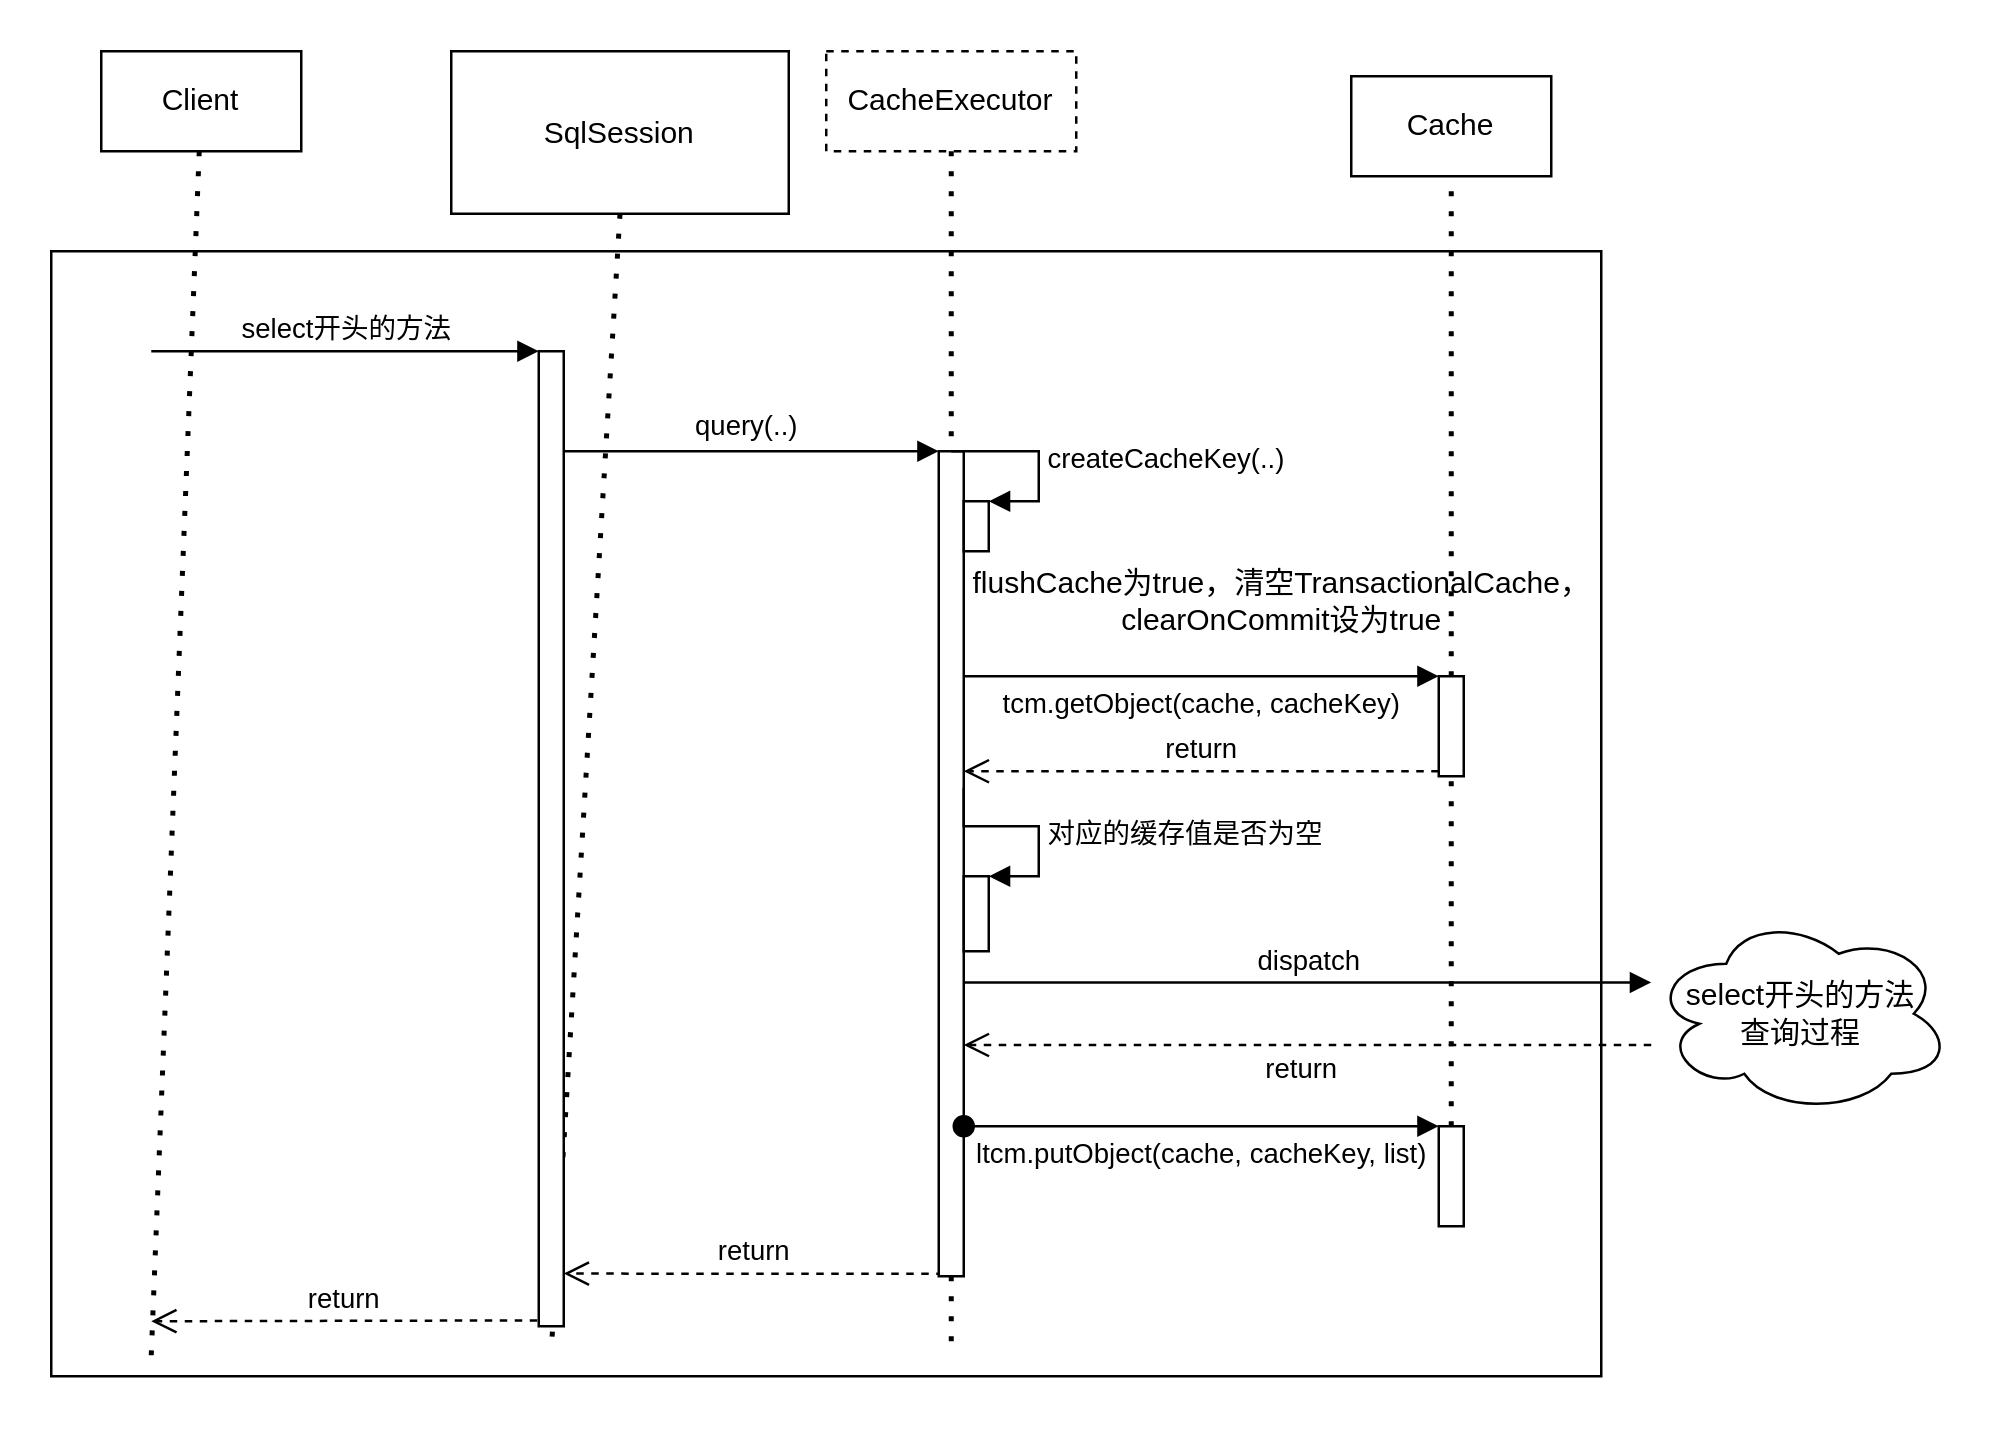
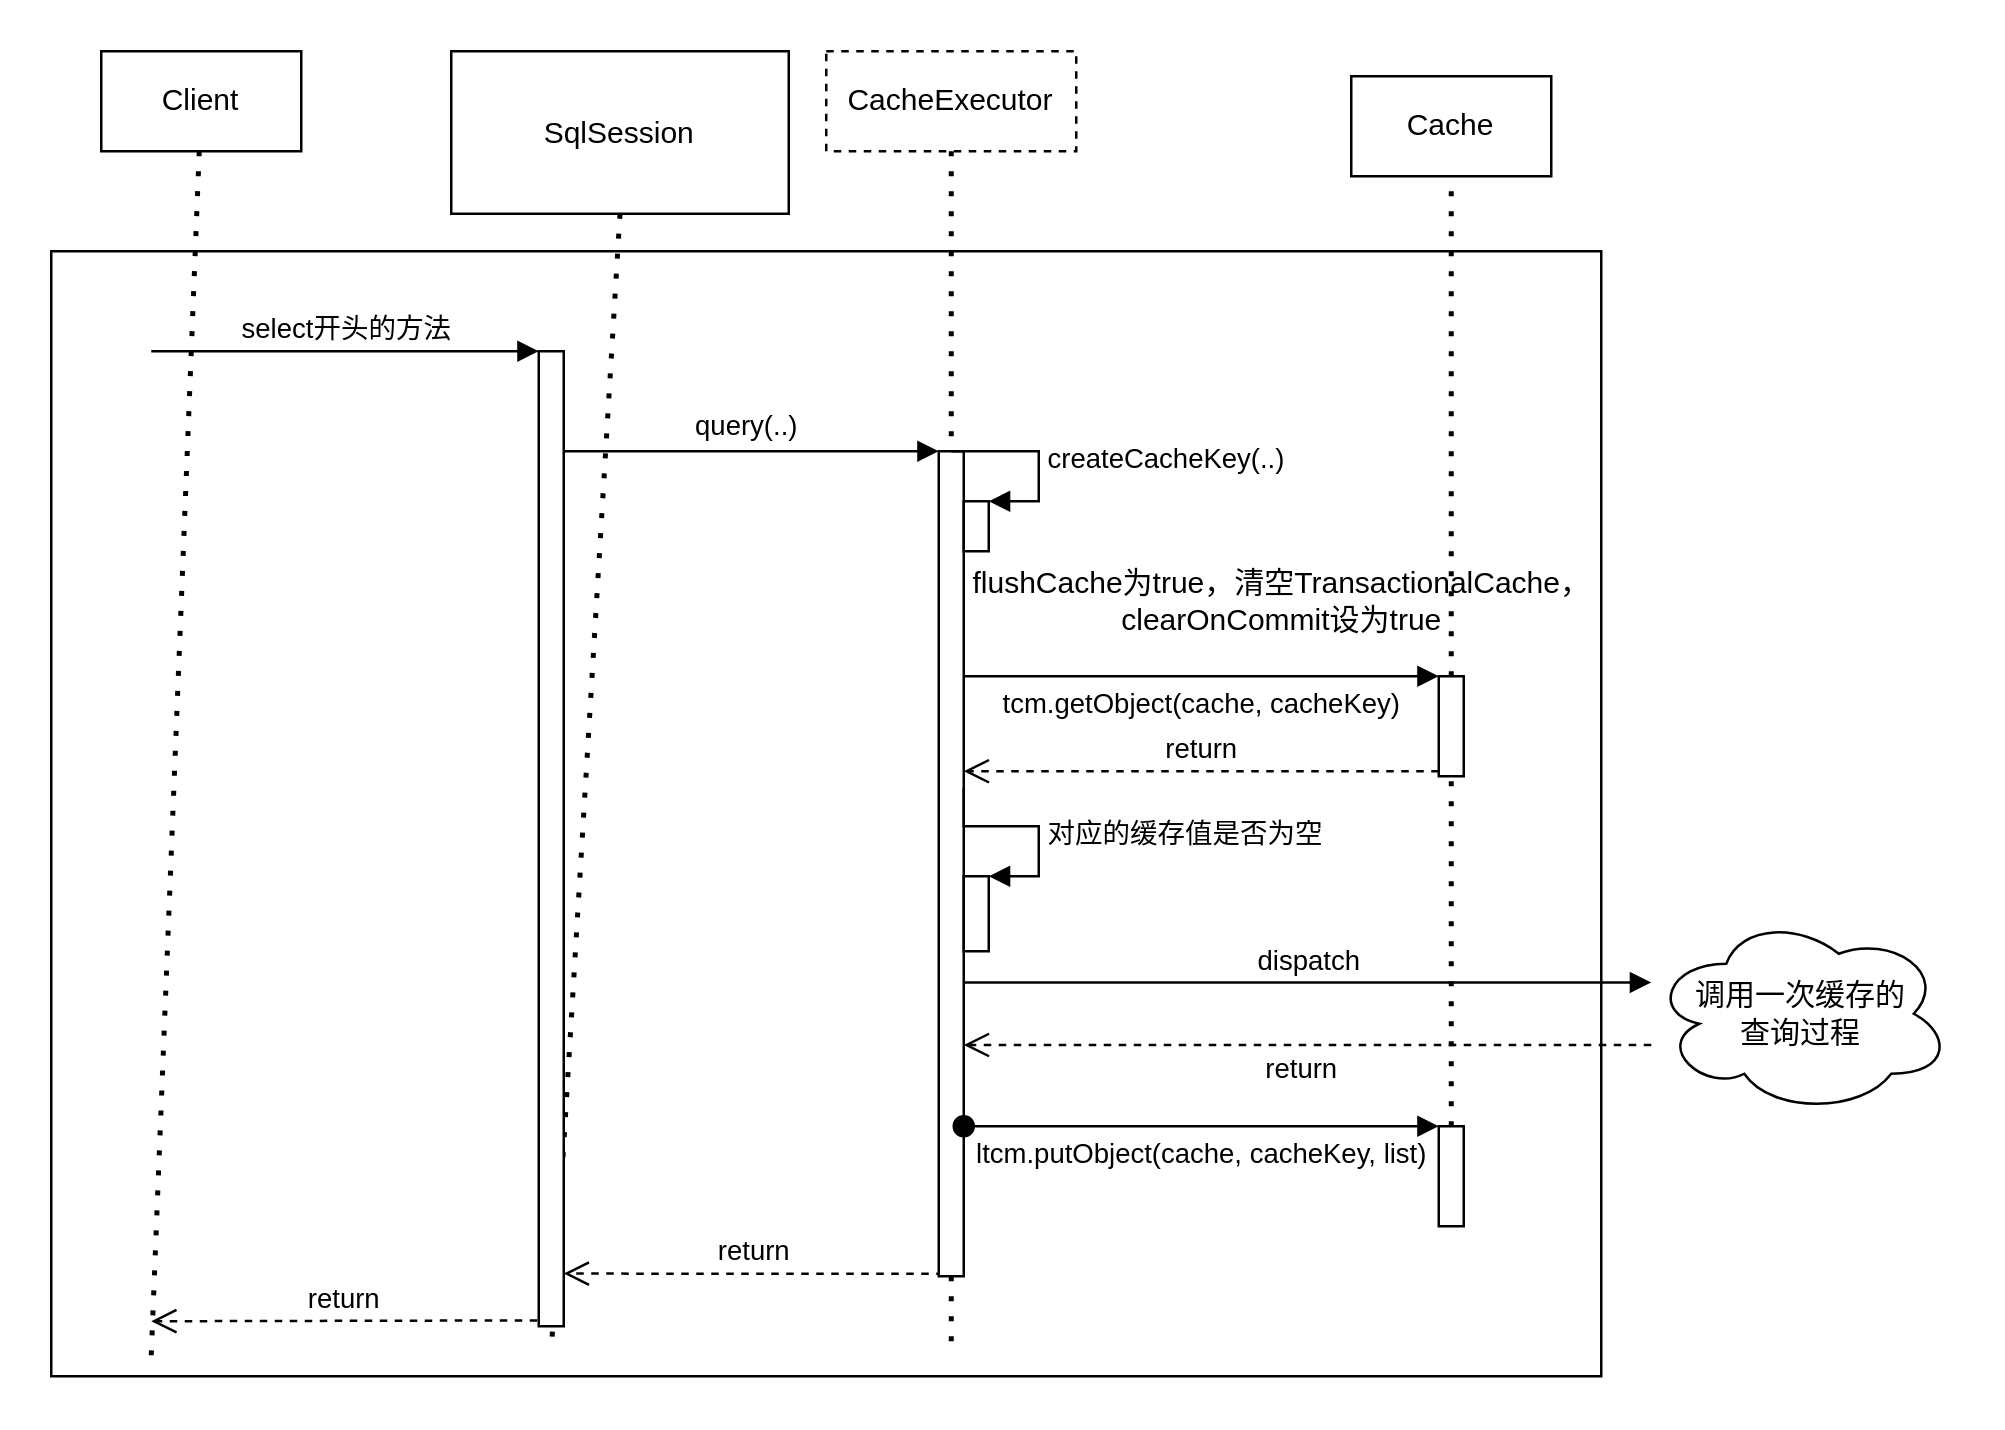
- <mxCell id="32" value="select开头的方法&lt;br&gt;查询过程" style="ellipse;shape=cloud;whiteSpace=wrap;html=1;" vertex="1" parent="1"><mxGeometry x="660" y="365" width="120" height="80" as="geometry" /></mxCell>
+ <mxCell id="32" value="调用一次缓存的&lt;br&gt;查询过程" style="ellipse;shape=cloud;whiteSpace=wrap;html=1;" vertex="1" parent="1"><mxGeometry x="660" y="365" width="120" height="80" as="geometry" /></mxCell>
